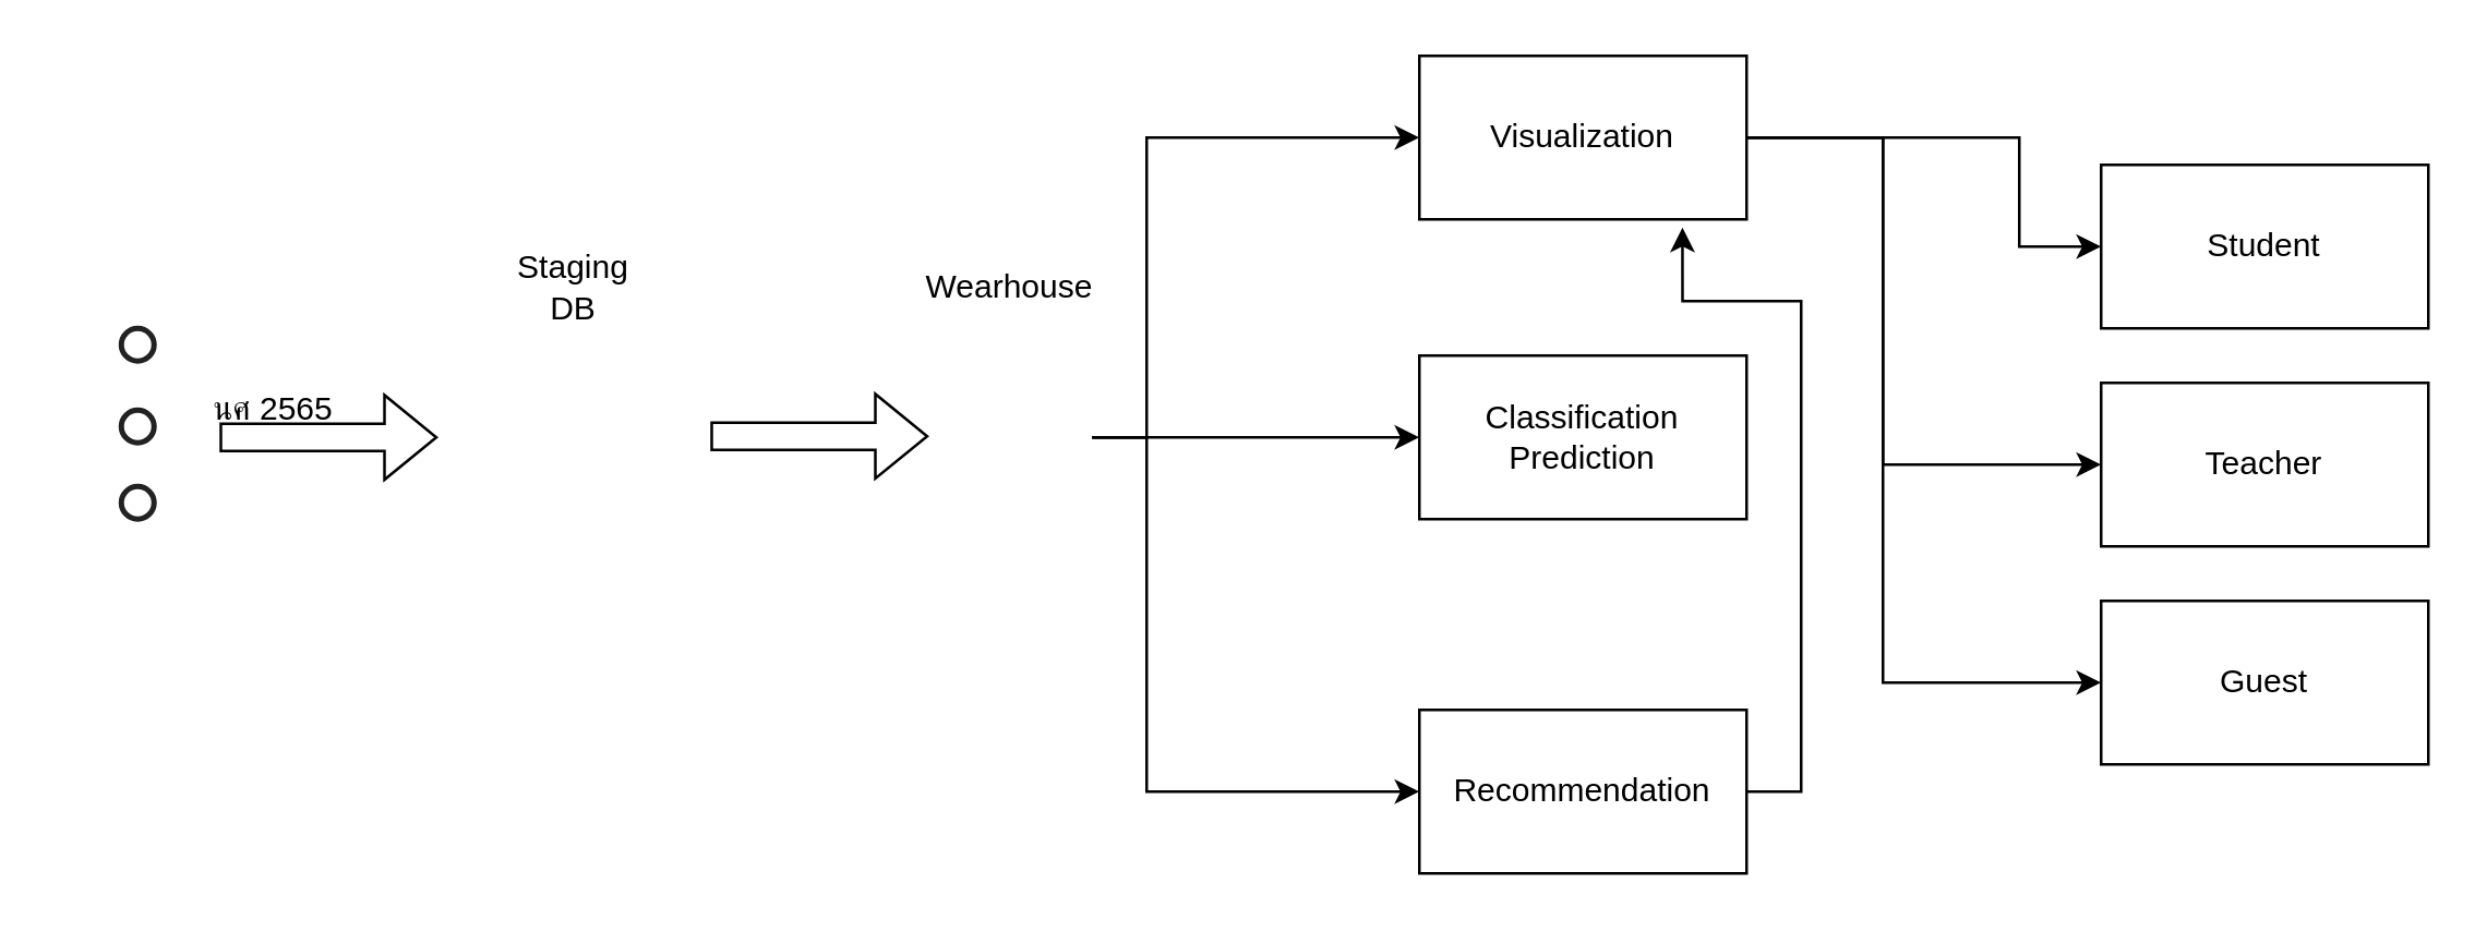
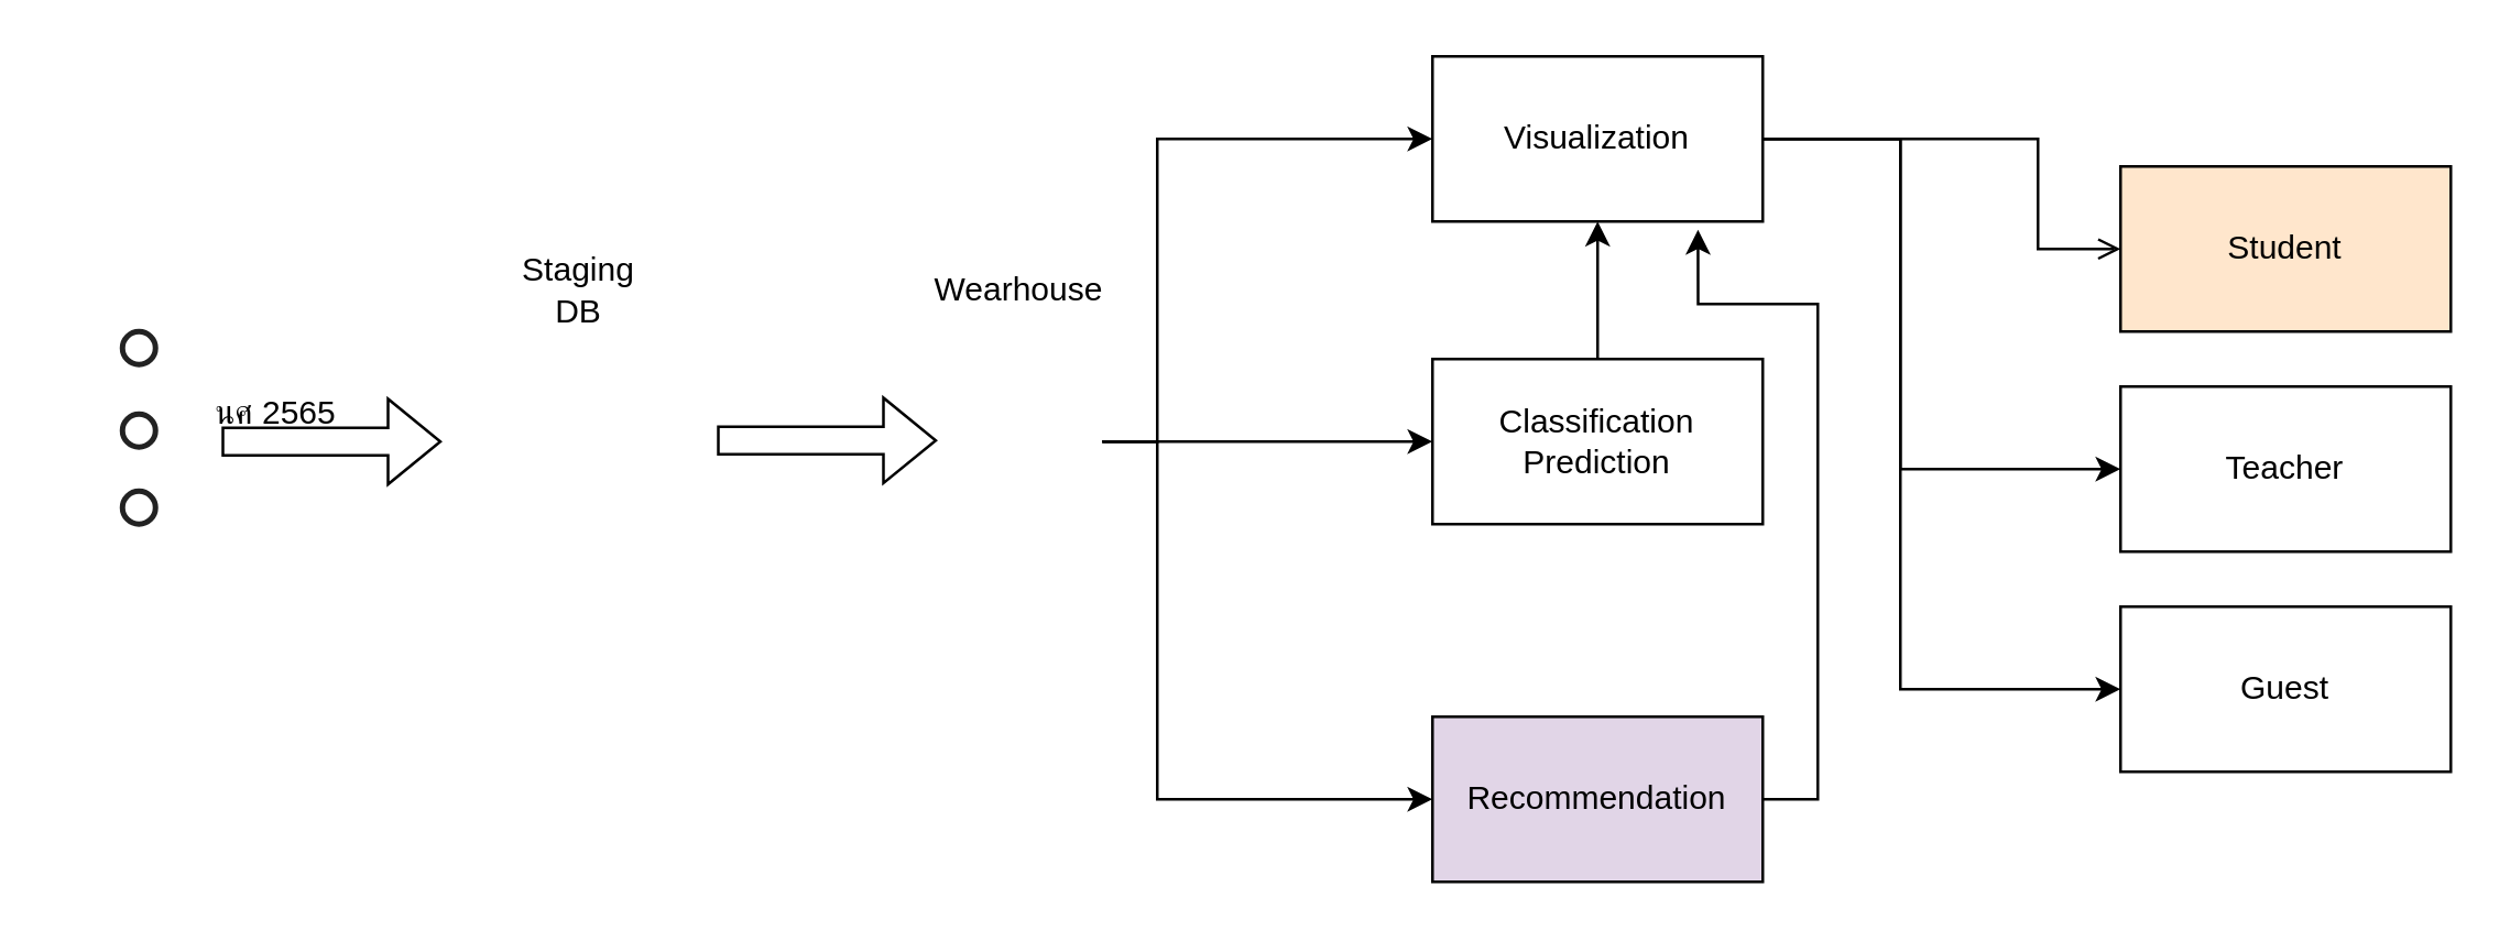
- <mxCell id="11" style="edgeStyle=orthogonalEdgeStyle;rounded=0;orthogonalLoop=1;jettySize=auto;html=1;exitX=1;exitY=0.5;exitDx=0;exitDy=0;entryX=0;entryY=0.5;entryDx=0;entryDy=0;" edge="1" parent="1" source="14" target="19"><mxGeometry relative="1" as="geometry"><Array as="points"><mxPoint x="740" y="50" /><mxPoint x="740" y="90" /></Array></mxGeometry></mxCell>
+ <mxCell id="11" style="edgeStyle=orthogonalEdgeStyle;rounded=0;orthogonalLoop=1;jettySize=auto;html=1;exitX=1;exitY=0.5;exitDx=0;exitDy=0;entryX=0;entryY=0.5;entryDx=0;entryDy=0;endArrow=open;" edge="1" parent="1" source="14" target="19"><mxGeometry relative="1" as="geometry"><Array as="points"><mxPoint x="740" y="50" /><mxPoint x="740" y="90" /></Array></mxGeometry></mxCell>
- <mxCell id="19" value="Student" style="rounded=0;whiteSpace=wrap;html=1;" vertex="1" parent="1"><mxGeometry x="770" y="60" width="120" height="60" as="geometry" /></mxCell>
+ <mxCell id="19" value="Student" style="rounded=0;whiteSpace=wrap;html=1;fillColor=#ffe6cc;" vertex="1" parent="1"><mxGeometry x="770" y="60" width="120" height="60" as="geometry" /></mxCell>
+ <mxCell id="15" style="edgeStyle=orthogonalEdgeStyle;rounded=0;orthogonalLoop=1;jettySize=auto;html=1;exitX=0.5;exitY=0;exitDx=0;exitDy=0;entryX=0.5;entryY=1;entryDx=0;entryDy=0;" edge="1" parent="1" source="16" target="14"><mxGeometry relative="1" as="geometry" /></mxCell>
- <mxCell id="18" value="Recommendation" style="rounded=0;whiteSpace=wrap;html=1;" vertex="1" parent="1"><mxGeometry x="520" y="260" width="120" height="60" as="geometry" /></mxCell>
+ <mxCell id="18" value="Recommendation" style="rounded=0;whiteSpace=wrap;html=1;fillColor=#e1d5e7;" vertex="1" parent="1"><mxGeometry x="520" y="260" width="120" height="60" as="geometry" /></mxCell>
